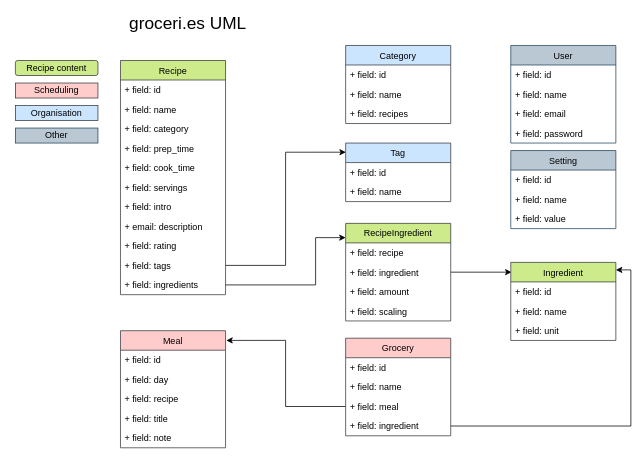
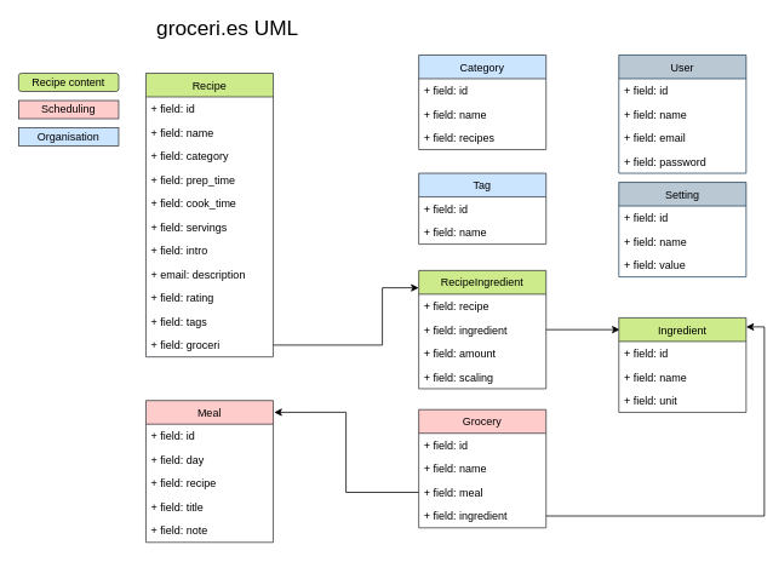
- <mxCell id="59" value="Other" style="rounded=0;whiteSpace=wrap;html=1;fillColor=#bac8d3;strokeColor=#23445d;" vertex="1" parent="1"><mxGeometry x="20" y="170" width="110" height="20" as="geometry" /></mxCell>
- <mxCell id="3" style="edgeStyle=orthogonalEdgeStyle;rounded=0;orthogonalLoop=1;jettySize=auto;html=1;entryX=0.002;entryY=0.156;entryDx=0;entryDy=0;entryPerimeter=0;" edge="1" parent="1" source="14" target="30"><mxGeometry relative="1" as="geometry" /></mxCell>
- <mxCell id="15" value="+ field: ingredients" style="text;strokeColor=none;fillColor=none;align=left;verticalAlign=top;spacingLeft=4;spacingRight=4;overflow=hidden;rotatable=0;points=[[0,0.5],[1,0.5]];portConstraint=eastwest;" vertex="1" parent="4"><mxGeometry y="286" width="140" height="26" as="geometry" /></mxCell>
+ <mxCell id="15" value="+ field: groceri" style="text;strokeColor=none;fillColor=none;align=left;verticalAlign=top;spacingLeft=4;spacingRight=4;overflow=hidden;rotatable=0;points=[[0,0.5],[1,0.5]];portConstraint=eastwest;" vertex="1" parent="4"><mxGeometry y="286" width="140" height="26" as="geometry" /></mxCell>
